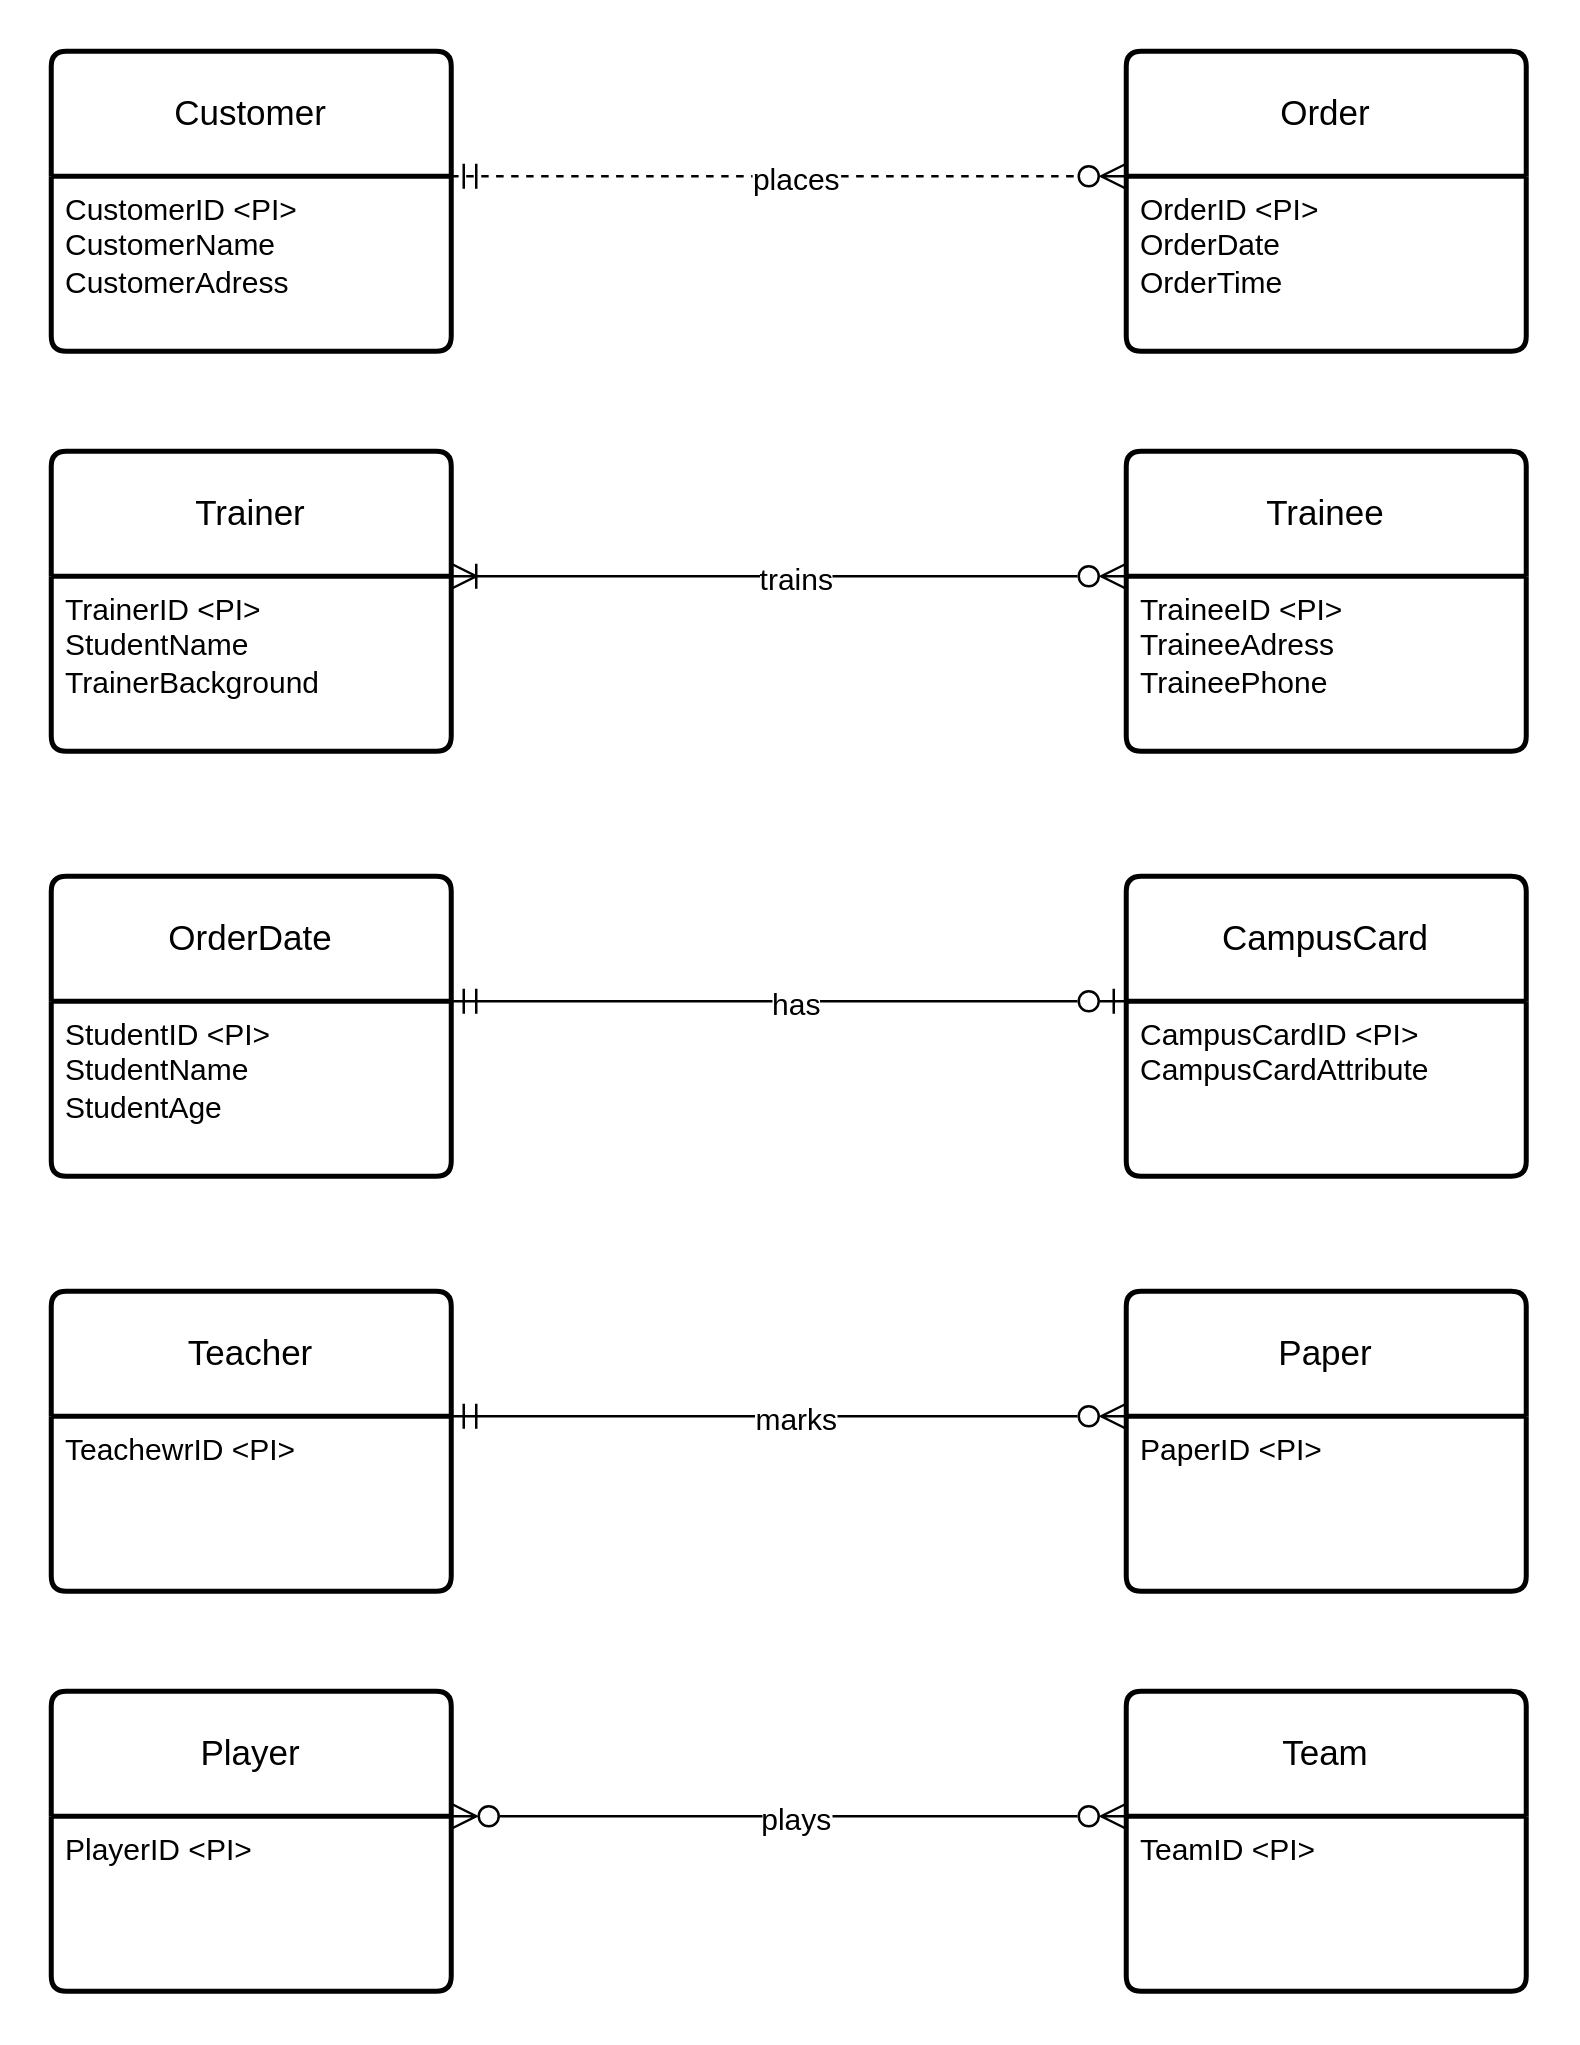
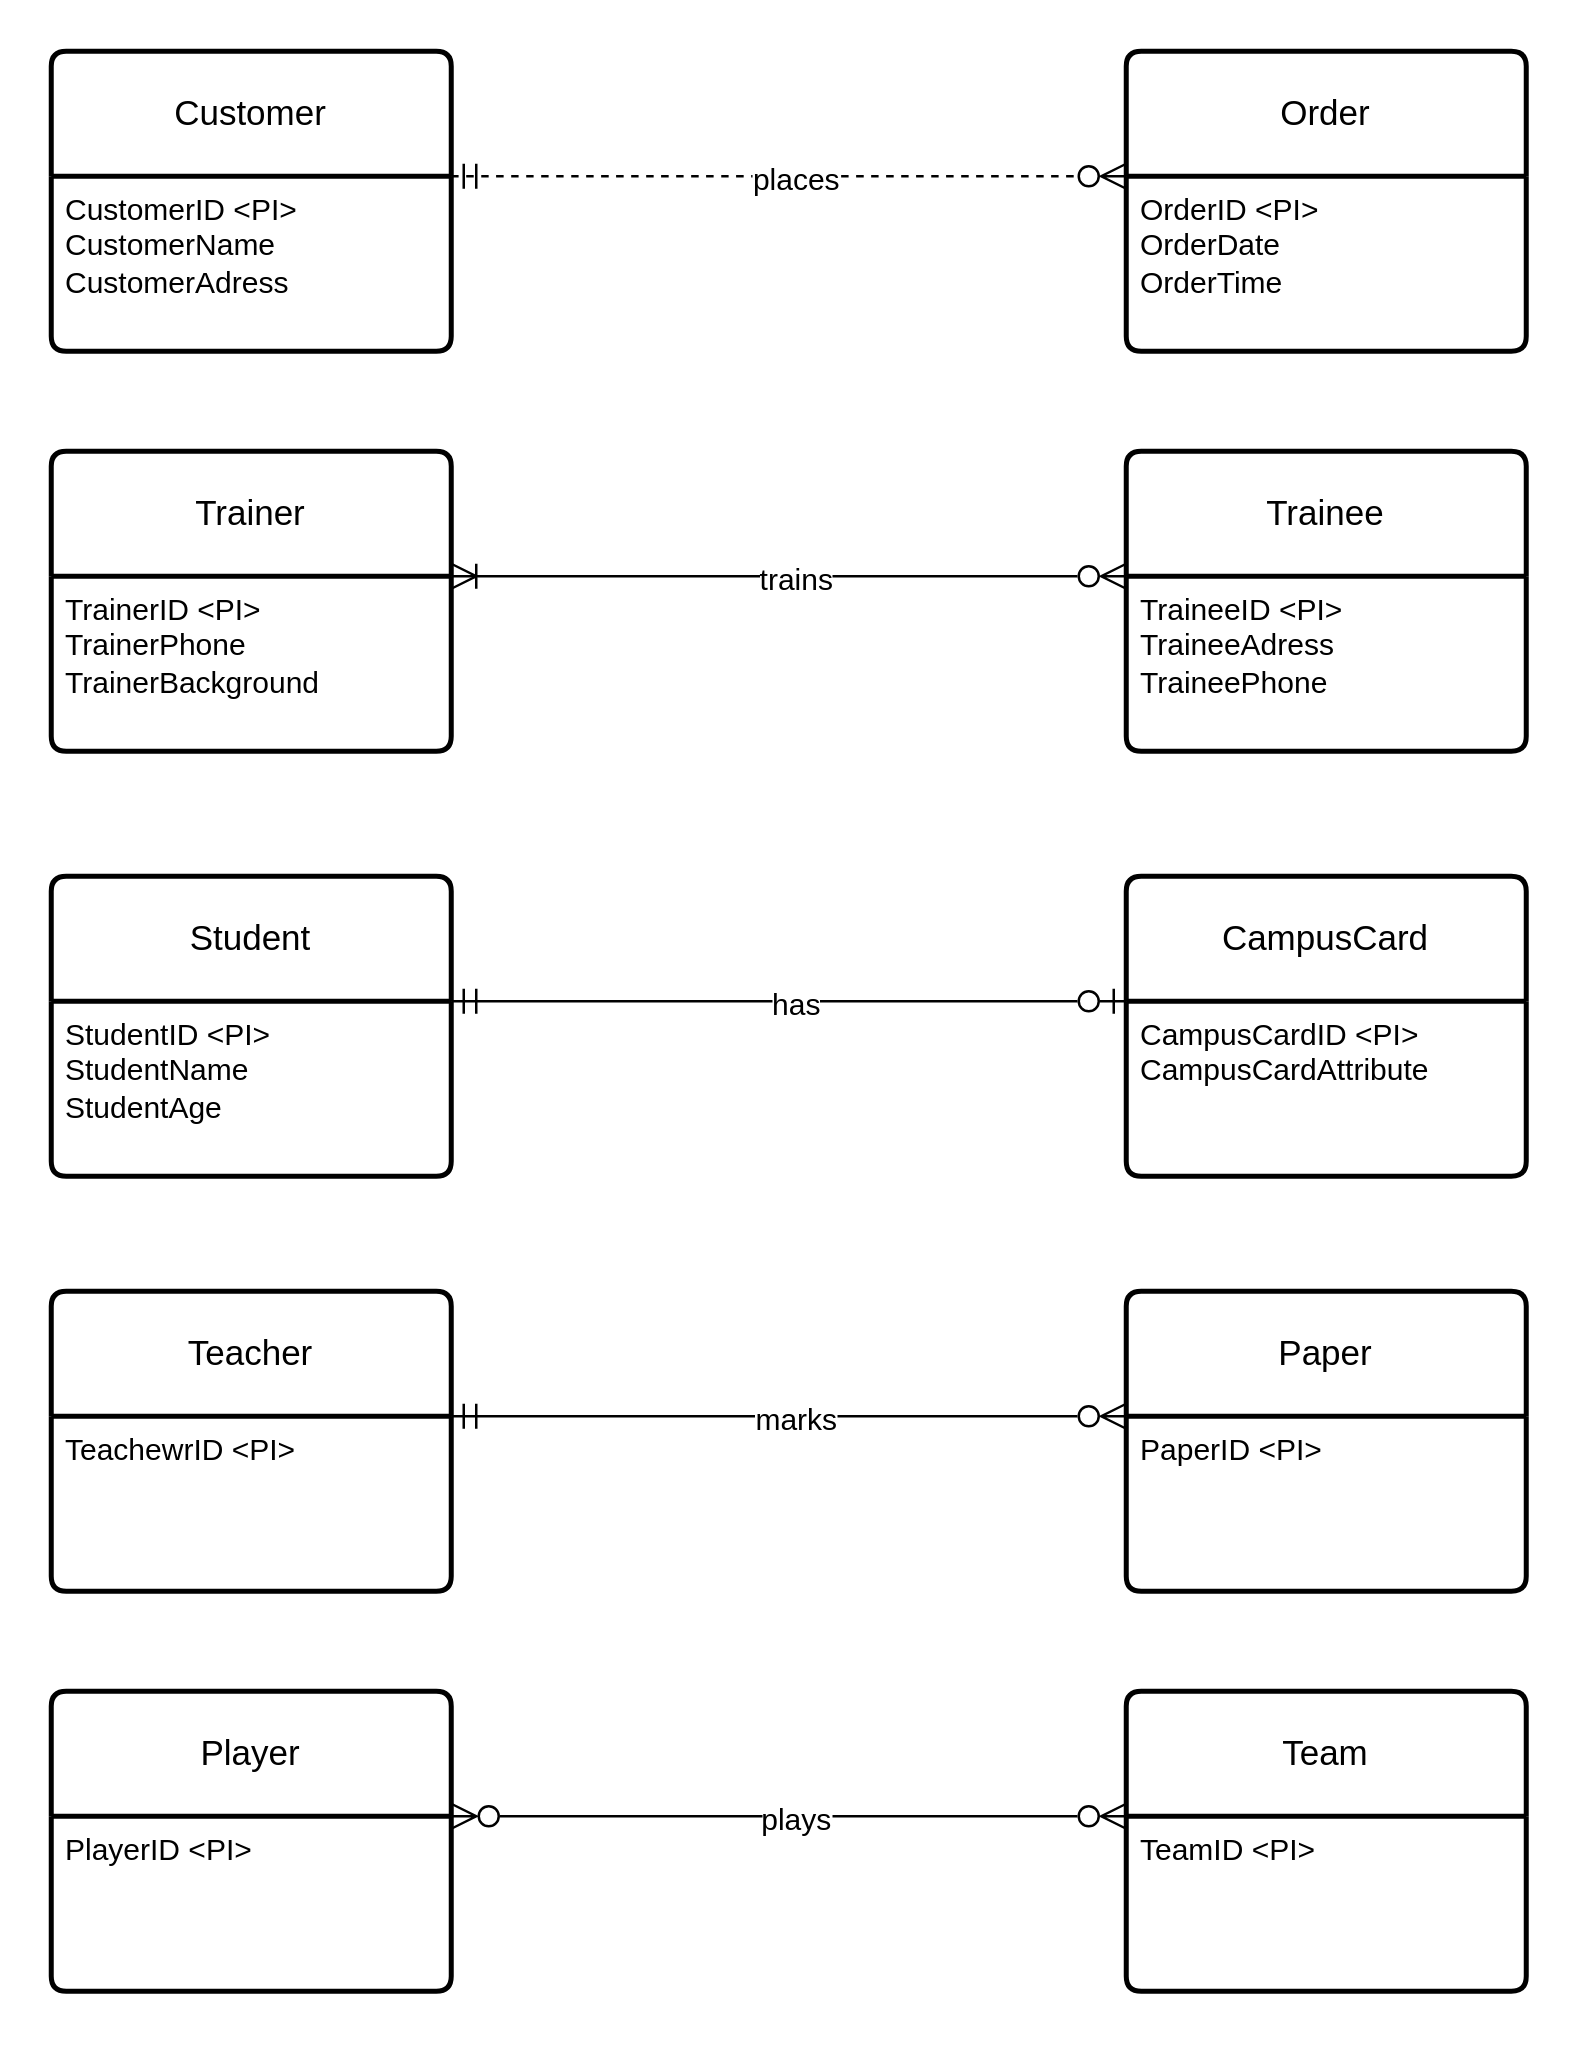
- <mxCell id="7" value="TrainerID &amp;lt;PI&amp;gt;&lt;div&gt;StudentName&lt;/div&gt;&lt;div&gt;TrainerBackground&lt;/div&gt;" style="align=left;strokeColor=none;fillColor=none;spacingLeft=4;spacingRight=4;fontSize=12;verticalAlign=top;resizable=0;rotatable=0;part=1;html=1;whiteSpace=wrap;" vertex="1" parent="6"><mxGeometry y="50" width="160" height="70" as="geometry" /></mxCell>
+ <mxCell id="7" value="TrainerID &amp;lt;PI&amp;gt;&lt;div&gt;TrainerPhone&lt;/div&gt;&lt;div&gt;TrainerBackground&lt;/div&gt;" style="align=left;strokeColor=none;fillColor=none;spacingLeft=4;spacingRight=4;fontSize=12;verticalAlign=top;resizable=0;rotatable=0;part=1;html=1;whiteSpace=wrap;" vertex="1" parent="6"><mxGeometry y="50" width="160" height="70" as="geometry" /></mxCell>
- <mxCell id="14" value="OrderDate" style="swimlane;childLayout=stackLayout;horizontal=1;startSize=50;horizontalStack=0;rounded=1;fontSize=14;fontStyle=0;strokeWidth=2;resizeParent=0;resizeLast=1;shadow=0;dashed=0;align=center;arcSize=4;whiteSpace=wrap;html=1;" vertex="1" parent="1"><mxGeometry x="20" y="350" width="160" height="120" as="geometry" /></mxCell>
+ <mxCell id="14" value="Student" style="swimlane;childLayout=stackLayout;horizontal=1;startSize=50;horizontalStack=0;rounded=1;fontSize=14;fontStyle=0;strokeWidth=2;resizeParent=0;resizeLast=1;shadow=0;dashed=0;align=center;arcSize=4;whiteSpace=wrap;html=1;" vertex="1" parent="1"><mxGeometry x="20" y="350" width="160" height="120" as="geometry" /></mxCell>
